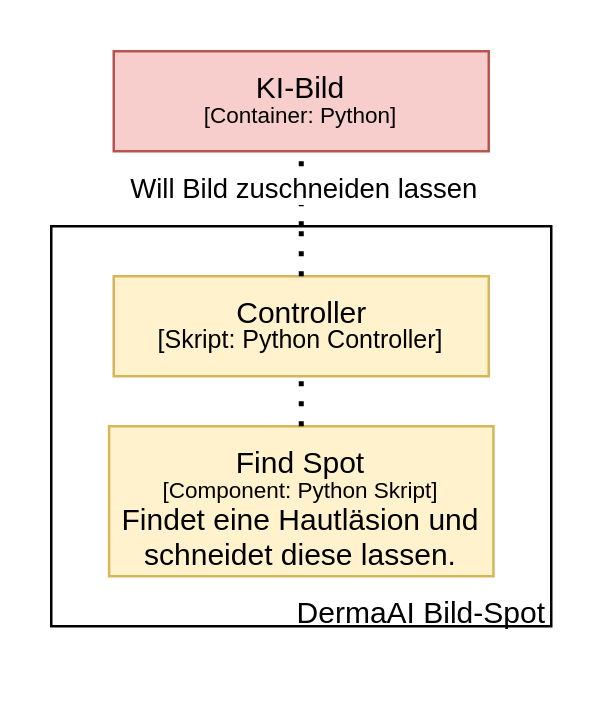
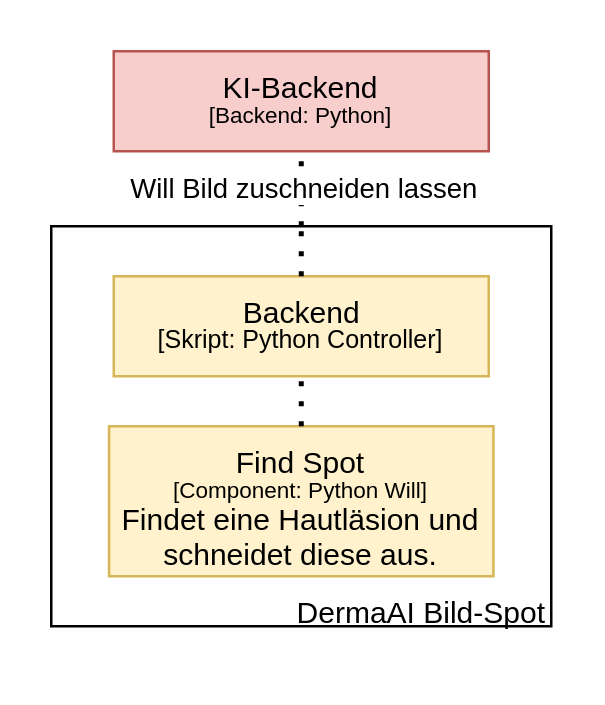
- <mxCell id="4" value="KI-Bild" style="text;html=1;align=center;verticalAlign=middle;whiteSpace=wrap;rounded=0;" parent="1" vertex="1"><mxGeometry x="80" y="20" width="80" height="30" as="geometry" /></mxCell>
+ <mxCell id="4" value="KI-Backend" style="text;html=1;align=center;verticalAlign=middle;whiteSpace=wrap;rounded=0;" parent="1" vertex="1"><mxGeometry x="80" y="20" width="80" height="30" as="geometry" /></mxCell>
- <mxCell id="5" value="&lt;font style=&quot;font-size: 9px;&quot;&gt;[Container: Python]&lt;/font&gt;" style="text;html=1;align=center;verticalAlign=middle;whiteSpace=wrap;rounded=0;" parent="1" vertex="1"><mxGeometry x="80" y="40" width="80" height="10" as="geometry" /></mxCell>
+ <mxCell id="5" value="&lt;font style=&quot;font-size: 9px;&quot;&gt;[Backend: Python]&lt;/font&gt;" style="text;html=1;align=center;verticalAlign=middle;whiteSpace=wrap;rounded=0;" parent="1" vertex="1"><mxGeometry x="80" y="40" width="80" height="10" as="geometry" /></mxCell>
- <mxCell id="9" value="Controller" style="text;html=1;align=center;verticalAlign=middle;whiteSpace=wrap;rounded=0;" parent="1" vertex="1"><mxGeometry x="68.75" y="110" width="102.5" height="30" as="geometry" /></mxCell>
+ <mxCell id="9" value="Backend" style="text;html=1;align=center;verticalAlign=middle;whiteSpace=wrap;rounded=0;" parent="1" vertex="1"><mxGeometry x="68.75" y="110" width="102.5" height="30" as="geometry" /></mxCell>
- <mxCell id="14" value="&lt;font style=&quot;font-size: 9px;&quot;&gt;[Component: Python Skript]&lt;/font&gt;" style="text;html=1;align=center;verticalAlign=middle;whiteSpace=wrap;rounded=0;" parent="1" vertex="1"><mxGeometry x="60" y="190" width="120" height="10" as="geometry" /></mxCell>
+ <mxCell id="14" value="&lt;font style=&quot;font-size: 9px;&quot;&gt;[Component: Python Will]&lt;/font&gt;" style="text;html=1;align=center;verticalAlign=middle;whiteSpace=wrap;rounded=0;" parent="1" vertex="1"><mxGeometry x="60" y="190" width="120" height="10" as="geometry" /></mxCell>
- <mxCell id="12" value="&lt;br&gt;&lt;br&gt;Findet eine Hautläsion und schneidet diese lassen." style="rounded=0;whiteSpace=wrap;html=1;fillColor=#fff2cc;strokeColor=#d6b656;" parent="1" vertex="1"><mxGeometry x="43.13" y="170" width="153.75" height="60" as="geometry" /></mxCell>
+ <mxCell id="12" value="&lt;br&gt;&lt;br&gt;Findet eine Hautläsion und schneidet diese aus." style="rounded=0;whiteSpace=wrap;html=1;fillColor=#fff2cc;strokeColor=#d6b656;" parent="1" vertex="1"><mxGeometry x="43.13" y="170" width="153.75" height="60" as="geometry" /></mxCell>
